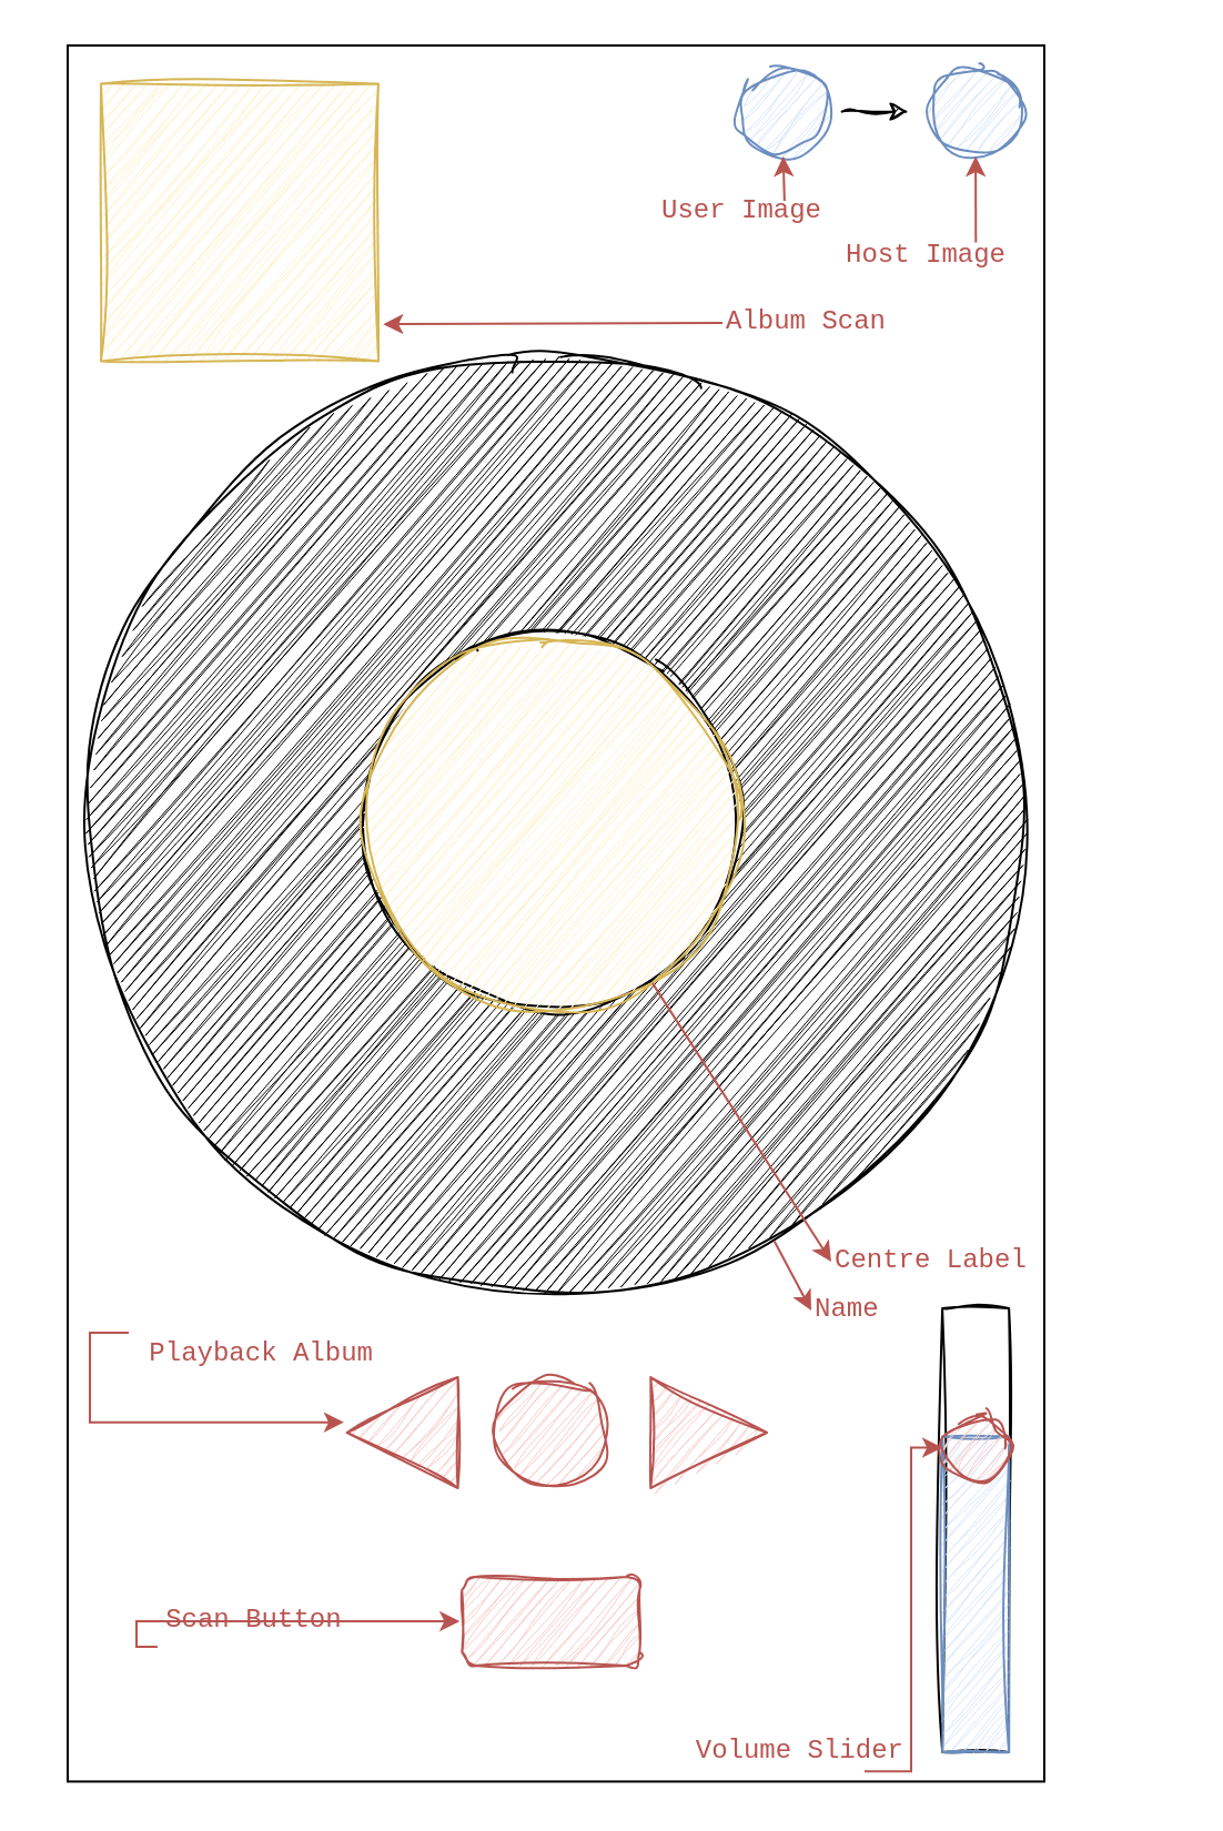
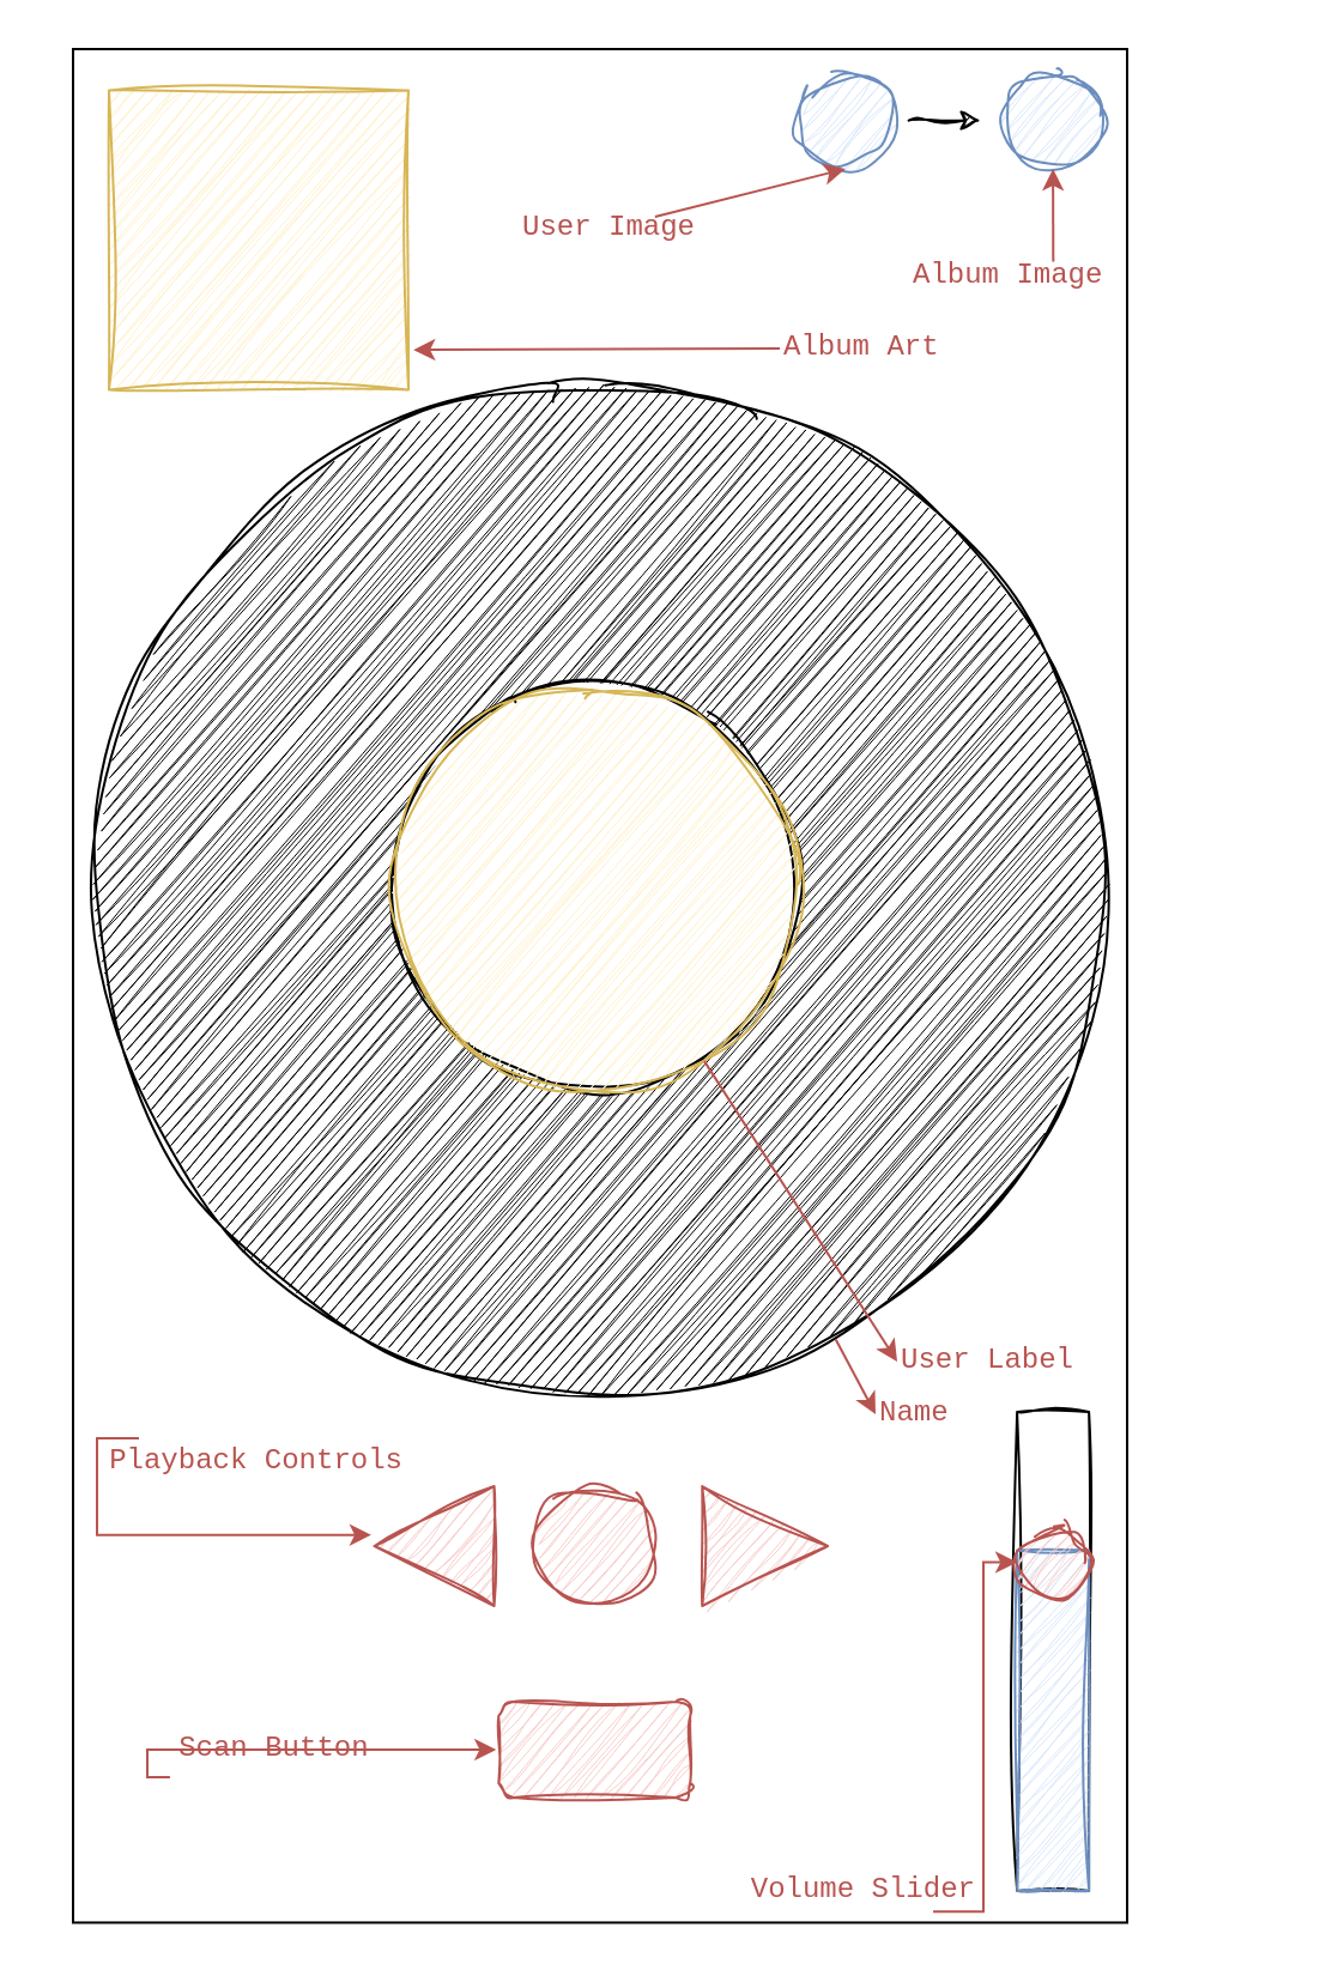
- <mxCell id="29" value="User Image" style="text;html=1;align=left;verticalAlign=middle;whiteSpace=wrap;rounded=0;fontColor=#B85450;fontFamily=Courier New;" vertex="1" parent="1"><mxGeometry x="295.63" y="85" width="150" height="20" as="geometry" /></mxCell>
+ <mxCell id="29" value="User Image" style="text;html=1;align=left;verticalAlign=middle;whiteSpace=wrap;rounded=0;fontColor=#B85450;fontFamily=Courier New;" vertex="1" parent="1"><mxGeometry x="215.63" y="85" width="150" height="20" as="geometry" /></mxCell>
- <mxCell id="30" value="Host Image" style="text;html=1;align=left;verticalAlign=middle;whiteSpace=wrap;rounded=0;fontColor=#B85450;fontFamily=Courier New;" vertex="1" parent="1"><mxGeometry x="379" y="105" width="150" height="20" as="geometry" /></mxCell>
+ <mxCell id="30" value="Album Image" style="text;html=1;align=left;verticalAlign=middle;whiteSpace=wrap;rounded=0;fontColor=#B85450;fontFamily=Courier New;" vertex="1" parent="1"><mxGeometry x="379" y="105" width="150" height="20" as="geometry" /></mxCell>
- <mxCell id="22" value="Album Scan" style="text;html=1;align=left;verticalAlign=middle;whiteSpace=wrap;rounded=0;fontColor=#B85450;fontFamily=Courier New;" vertex="1" parent="1"><mxGeometry x="325" y="135" width="150" height="20" as="geometry" /></mxCell>
+ <mxCell id="22" value="Album Art" style="text;html=1;align=left;verticalAlign=middle;whiteSpace=wrap;rounded=0;fontColor=#B85450;fontFamily=Courier New;" vertex="1" parent="1"><mxGeometry x="325" y="135" width="150" height="20" as="geometry" /></mxCell>
- <mxCell id="18" value="Centre Label" style="text;html=1;align=left;verticalAlign=middle;whiteSpace=wrap;rounded=0;fontColor=#B85450;fontFamily=Courier New;" vertex="1" parent="1"><mxGeometry x="374" y="558" width="150" height="20" as="geometry" /></mxCell>
+ <mxCell id="18" value="User Label" style="text;html=1;align=left;verticalAlign=middle;whiteSpace=wrap;rounded=0;fontColor=#B85450;fontFamily=Courier New;" vertex="1" parent="1"><mxGeometry x="374" y="558" width="150" height="20" as="geometry" /></mxCell>
- <mxCell id="16" value="Playback Album" style="text;html=1;align=right;verticalAlign=middle;whiteSpace=wrap;rounded=0;fontColor=#B85450;fontFamily=Courier New;" vertex="1" parent="1"><mxGeometry x="20" y="600" width="150" height="20" as="geometry" /></mxCell>
+ <mxCell id="16" value="Playback Controls" style="text;html=1;align=right;verticalAlign=middle;whiteSpace=wrap;rounded=0;fontColor=#B85450;fontFamily=Courier New;" vertex="1" parent="1"><mxGeometry x="20" y="600" width="150" height="20" as="geometry" /></mxCell>
